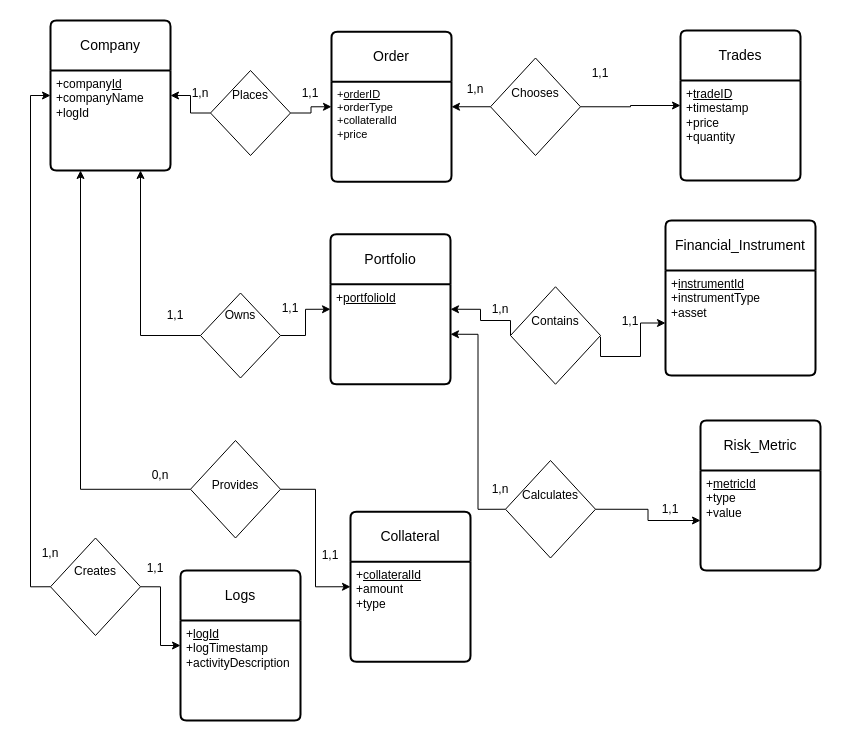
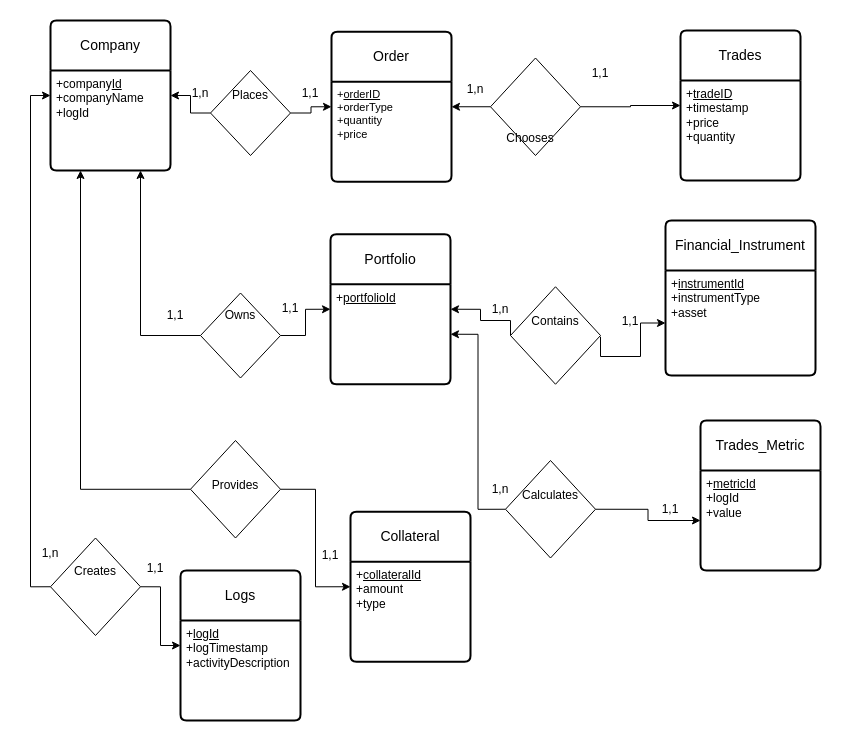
- <mxCell id="20" value="Chooses" style="text;html=1;strokeColor=none;fillColor=none;align=center;verticalAlign=middle;whiteSpace=wrap;rounded=0;" parent="1" vertex="1"><mxGeometry x="505" y="81.25" width="60" height="22.5" as="geometry" /></mxCell>
+ <mxCell id="20" value="Chooses" style="text;html=1;strokeColor=none;fillColor=none;align=center;verticalAlign=middle;whiteSpace=wrap;rounded=0;" parent="1" vertex="1"><mxGeometry x="500" y="126.25" width="60" height="22.5" as="geometry" /></mxCell>
- <mxCell id="32" value="&lt;div style=&quot;font-size: 11px;&quot;&gt;&lt;font style=&quot;font-size: 11px;&quot;&gt;+&lt;u&gt;orderID&lt;/u&gt;&lt;/font&gt;&lt;/div&gt;&lt;div style=&quot;font-size: 11px;&quot;&gt;&lt;font style=&quot;font-size: 11px;&quot;&gt;+orderType&lt;/font&gt;&lt;/div&gt;&lt;div style=&quot;font-size: 11px;&quot;&gt;&lt;font style=&quot;font-size: 11px;&quot;&gt;+collateralId&lt;/font&gt;&lt;/div&gt;&lt;div style=&quot;font-size: 11px;&quot;&gt;&lt;font style=&quot;font-size: 11px;&quot;&gt;+price&lt;/font&gt;&lt;/div&gt;" style="align=left;strokeColor=none;fillColor=none;spacingLeft=4;fontSize=12;verticalAlign=top;resizable=0;rotatable=0;part=1;html=1;" parent="31" vertex="1"><mxGeometry y="50" width="120" height="100" as="geometry" /></mxCell>
+ <mxCell id="32" value="&lt;div style=&quot;font-size: 11px;&quot;&gt;&lt;font style=&quot;font-size: 11px;&quot;&gt;+&lt;u&gt;orderID&lt;/u&gt;&lt;/font&gt;&lt;/div&gt;&lt;div style=&quot;font-size: 11px;&quot;&gt;&lt;font style=&quot;font-size: 11px;&quot;&gt;+orderType&lt;/font&gt;&lt;/div&gt;&lt;div style=&quot;font-size: 11px;&quot;&gt;&lt;font style=&quot;font-size: 11px;&quot;&gt;+quantity&lt;/font&gt;&lt;/div&gt;&lt;div style=&quot;font-size: 11px;&quot;&gt;&lt;font style=&quot;font-size: 11px;&quot;&gt;+price&lt;/font&gt;&lt;/div&gt;" style="align=left;strokeColor=none;fillColor=none;spacingLeft=4;fontSize=12;verticalAlign=top;resizable=0;rotatable=0;part=1;html=1;" parent="31" vertex="1"><mxGeometry y="50" width="120" height="100" as="geometry" /></mxCell>
- <mxCell id="39" value="Risk_Metric" style="swimlane;childLayout=stackLayout;horizontal=1;startSize=50;horizontalStack=0;rounded=1;fontSize=14;fontStyle=0;strokeWidth=2;resizeParent=0;resizeLast=1;shadow=0;dashed=0;align=center;arcSize=4;whiteSpace=wrap;html=1;" parent="1" vertex="1"><mxGeometry x="700" y="420" width="120" height="150" as="geometry" /></mxCell>
+ <mxCell id="39" value="Trades_Metric" style="swimlane;childLayout=stackLayout;horizontal=1;startSize=50;horizontalStack=0;rounded=1;fontSize=14;fontStyle=0;strokeWidth=2;resizeParent=0;resizeLast=1;shadow=0;dashed=0;align=center;arcSize=4;whiteSpace=wrap;html=1;" parent="1" vertex="1"><mxGeometry x="700" y="420" width="120" height="150" as="geometry" /></mxCell>
- <mxCell id="55" value="0,n" style="text;html=1;strokeColor=none;fillColor=none;align=center;verticalAlign=middle;whiteSpace=wrap;rounded=0;" parent="1" vertex="1"><mxGeometry x="130" y="460" width="60" height="30" as="geometry" /></mxCell>
- <mxCell id="40" value="&lt;div&gt;+&lt;u&gt;metricId&lt;/u&gt;&amp;nbsp;&lt;/div&gt;&lt;div&gt;+type&lt;/div&gt;&lt;div&gt;+value&lt;/div&gt;" style="align=left;strokeColor=none;fillColor=none;spacingLeft=4;fontSize=12;verticalAlign=top;resizable=0;rotatable=0;part=1;html=1;" parent="39" vertex="1"><mxGeometry y="50" width="120" height="100" as="geometry" /></mxCell>
+ <mxCell id="40" value="&lt;div&gt;+&lt;u&gt;metricId&lt;/u&gt;&amp;nbsp;&lt;/div&gt;&lt;div&gt;+logId&lt;/div&gt;&lt;div&gt;+value&lt;/div&gt;" style="align=left;strokeColor=none;fillColor=none;spacingLeft=4;fontSize=12;verticalAlign=top;resizable=0;rotatable=0;part=1;html=1;" parent="39" vertex="1"><mxGeometry y="50" width="120" height="100" as="geometry" /></mxCell>
